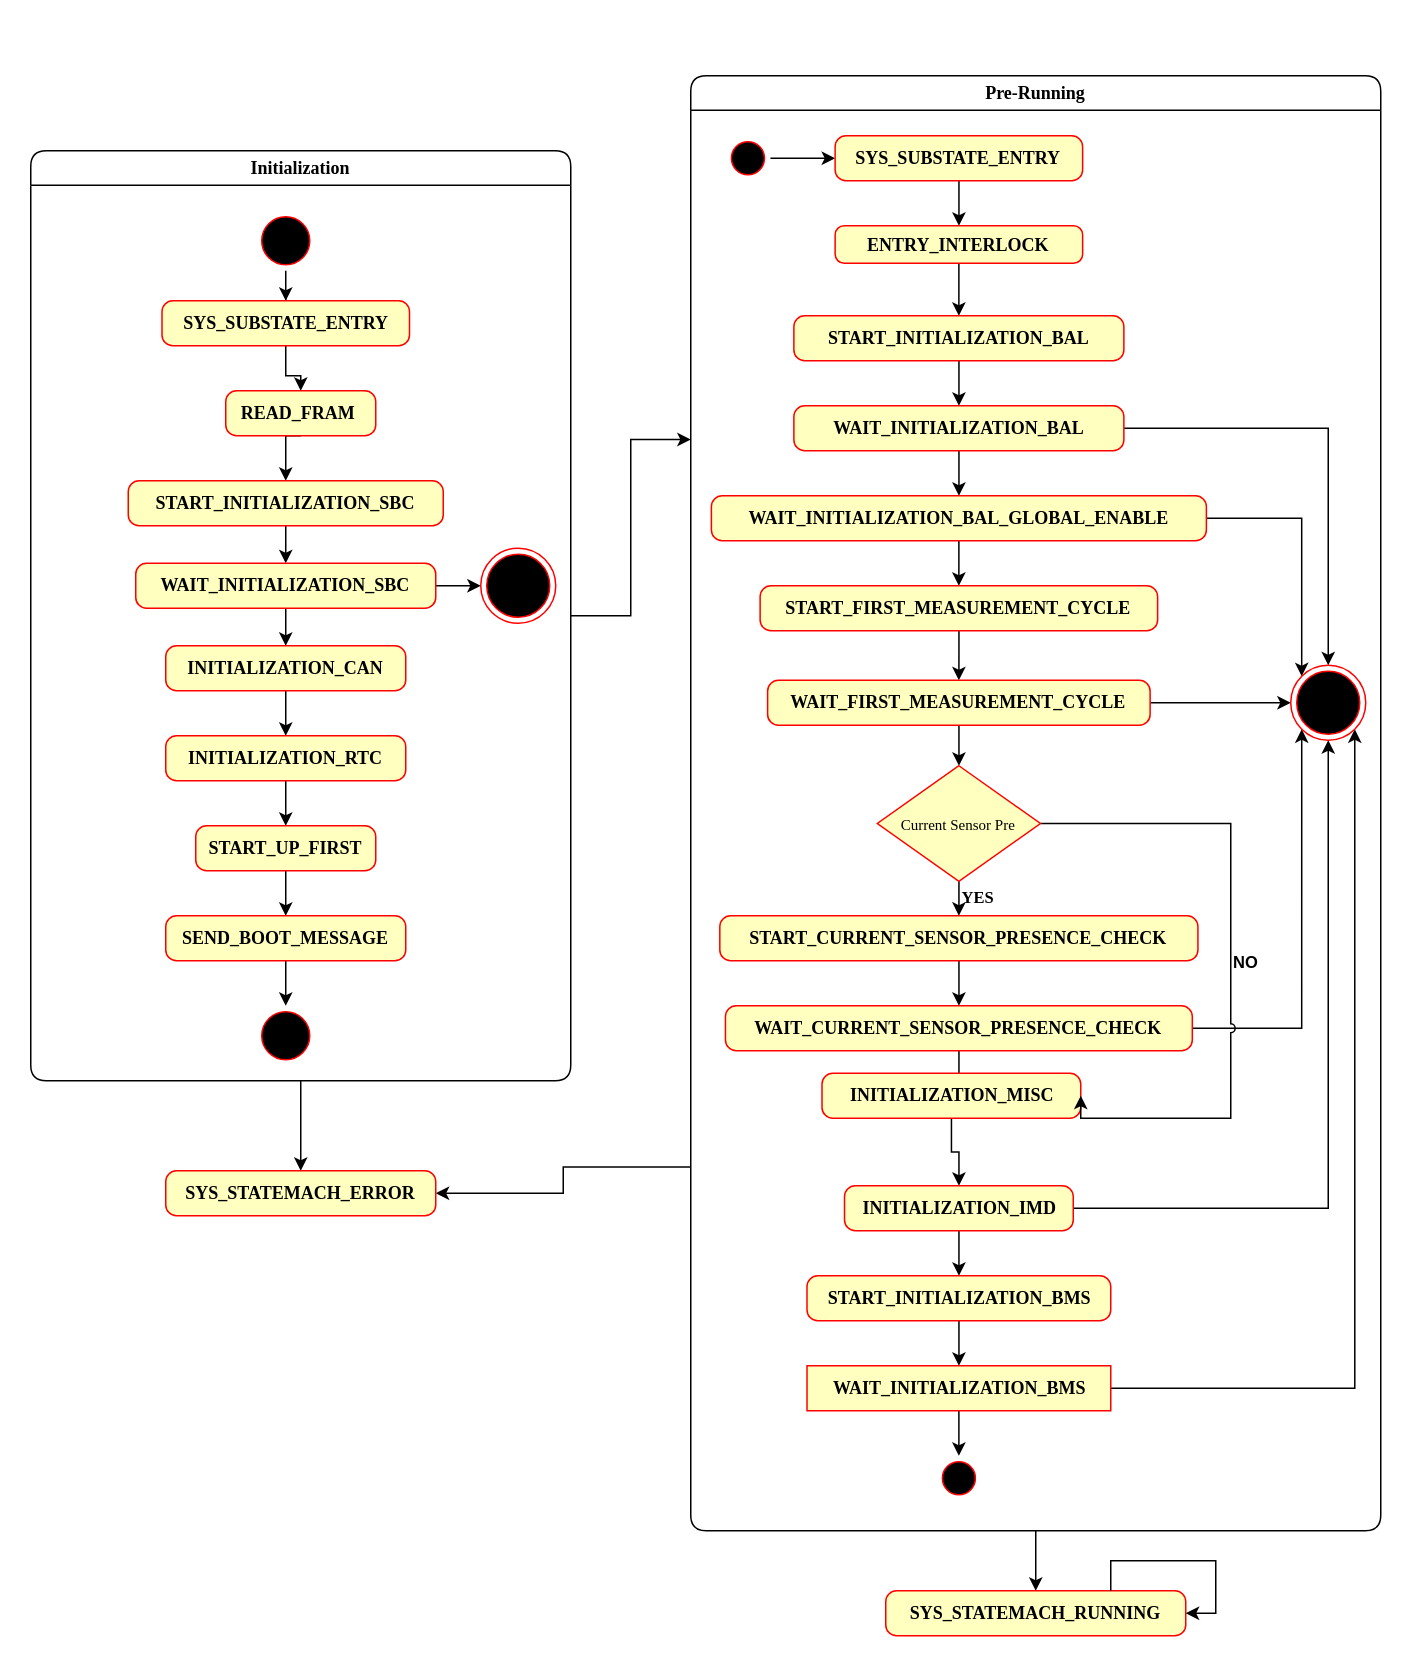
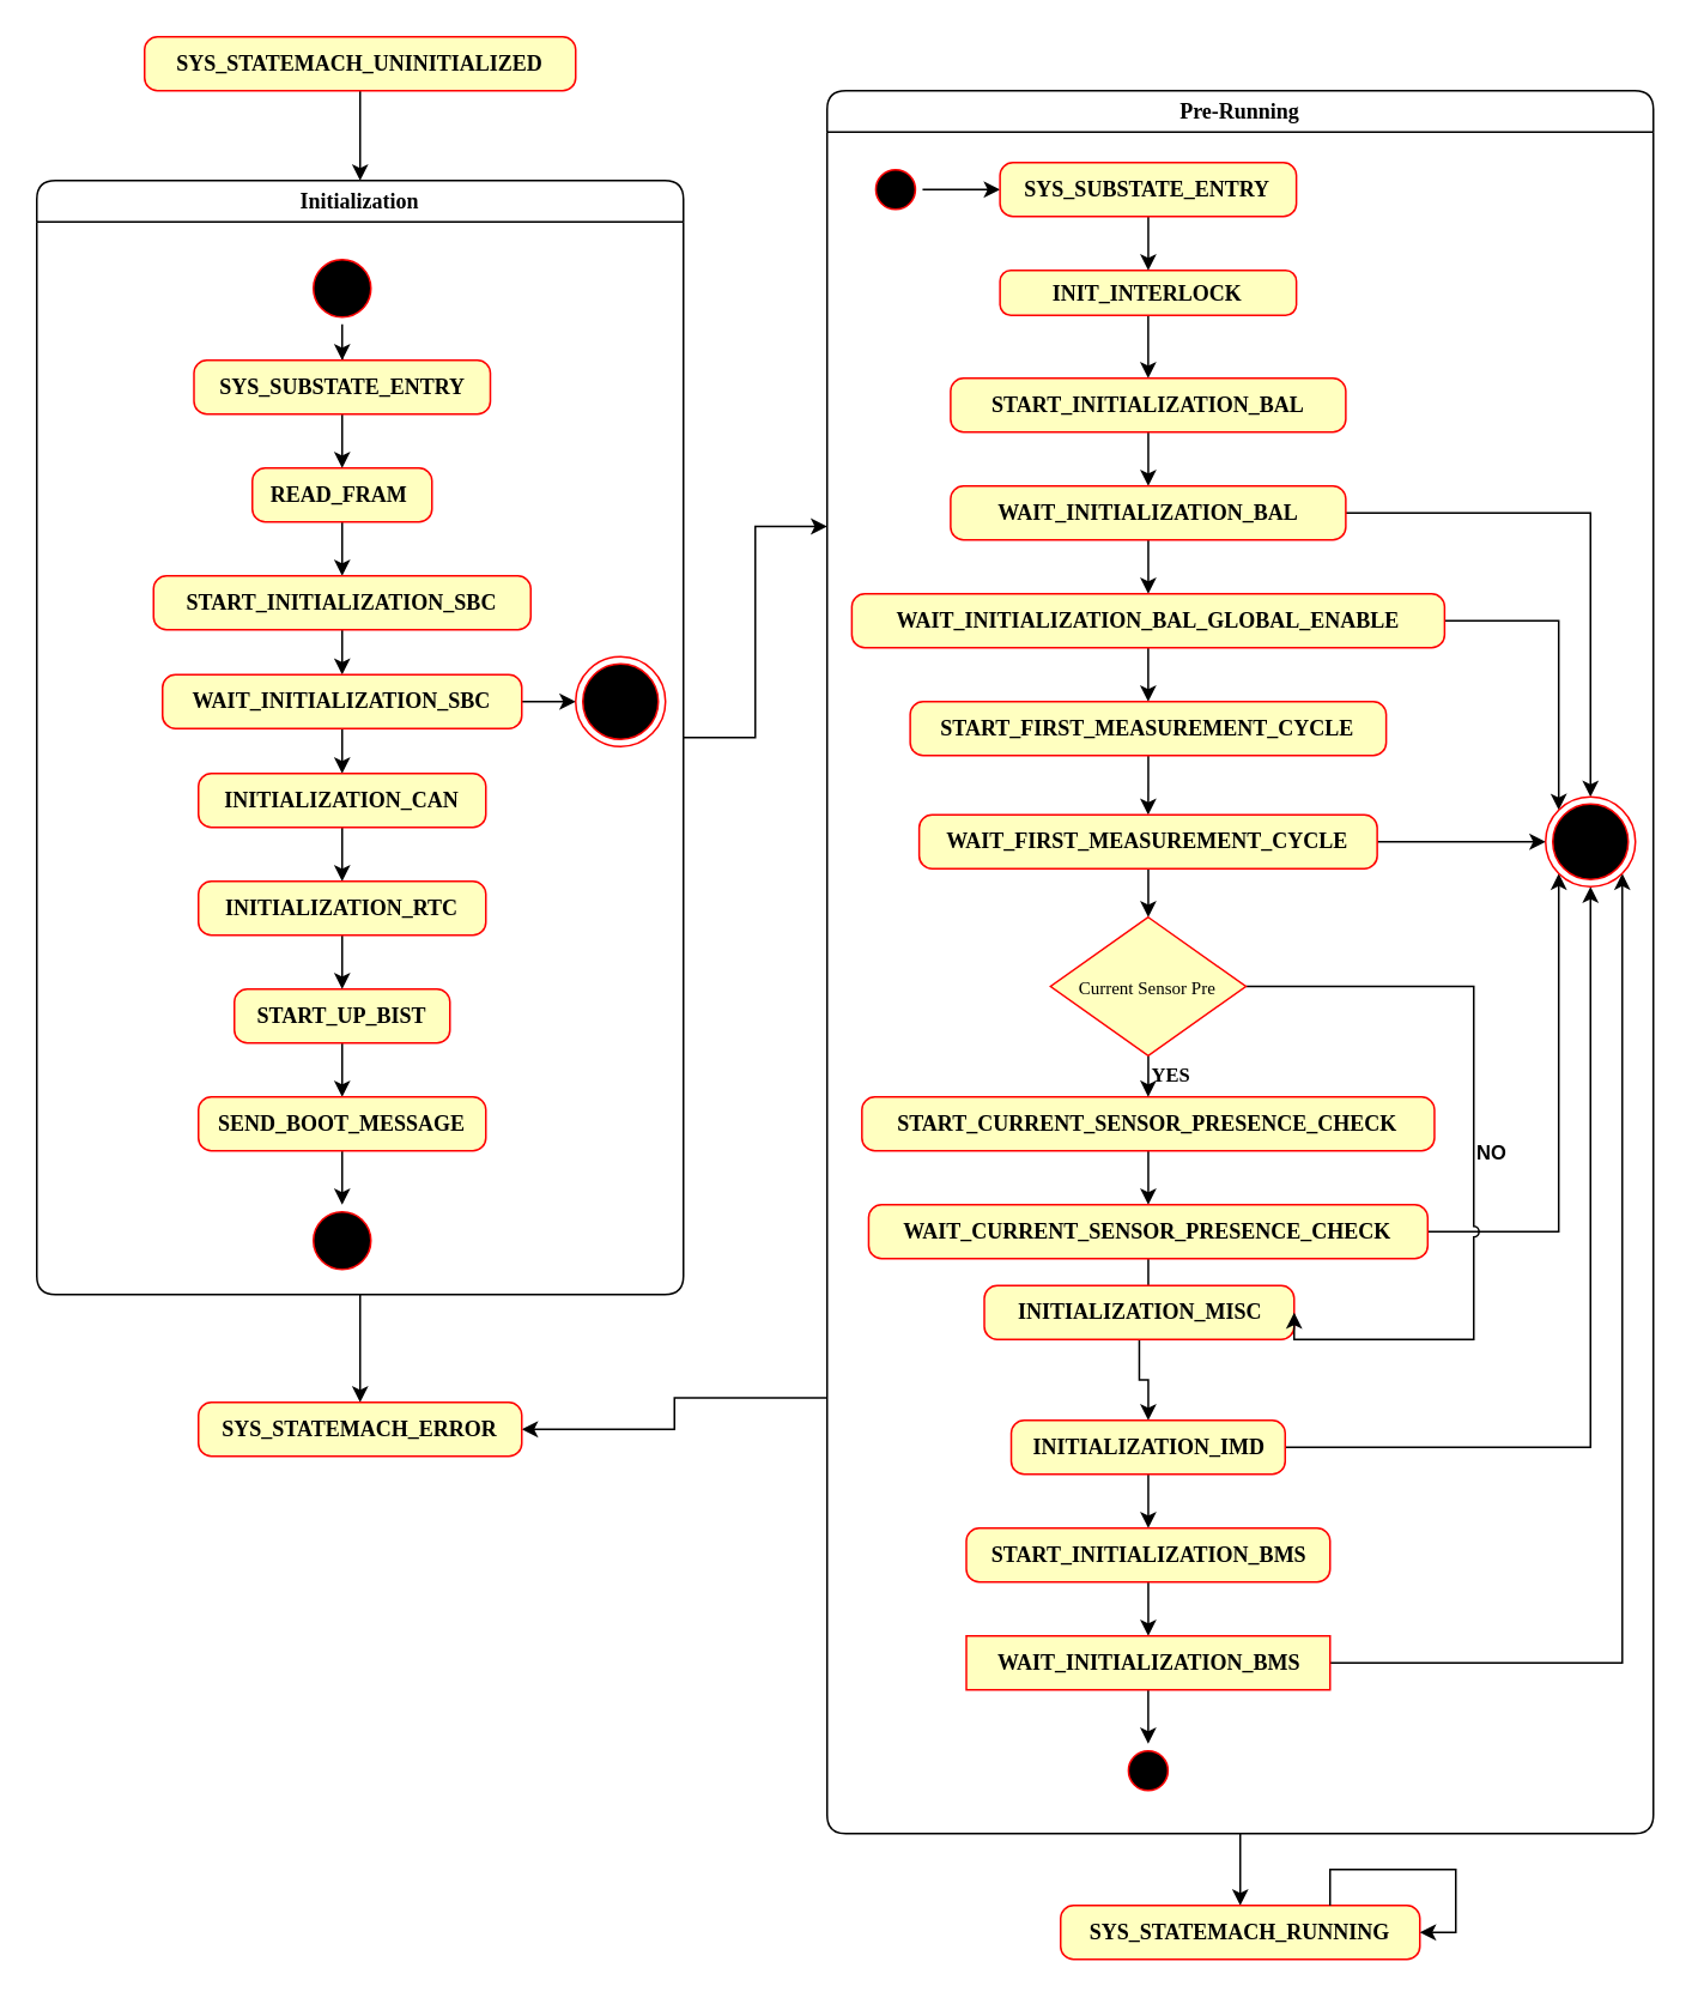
+ <mxCell id="68" value="&lt;div style=&quot;line-height: 19px; white-space: pre;&quot;&gt;&lt;font&gt;SYS_STATEMACH_UNINITIALIZED&lt;/font&gt;&lt;/div&gt;" style="rounded=1;whiteSpace=wrap;html=1;arcSize=24;fillColor=#ffffc0;strokeColor=#ff0000;shadow=0;comic=0;labelBackgroundColor=none;fontFamily=Verdana;fontSize=12;fontColor=#000000;align=center;fontStyle=1" parent="1" vertex="1"><mxGeometry x="80" width="240" height="30" as="geometry" y="20" /></mxCell>
+ <mxCell id="67" style="edgeStyle=orthogonalEdgeStyle;rounded=0;orthogonalLoop=1;jettySize=auto;html=1;exitX=0.5;exitY=1;exitDx=0;exitDy=0;entryX=0.5;entryY=0;entryDx=0;entryDy=0;fontColor=#000000;labelBackgroundColor=none;fontFamily=Verdana;" parent="1" source="68" target="45" edge="1"><mxGeometry relative="1" as="geometry" /></mxCell>
- <mxCell id="5" value="&lt;b&gt;ENTRY_INTERLOCK&lt;/b&gt;" style="rounded=1;whiteSpace=wrap;html=1;arcSize=24;fillColor=#ffffc0;strokeColor=#ff0000;shadow=0;comic=0;labelBackgroundColor=none;fontFamily=Verdana;fontSize=12;fontColor=#000000;align=center;" parent="3" vertex="1"><mxGeometry x="96.26" y="100" width="165" height="25" as="geometry" /></mxCell>
+ <mxCell id="5" value="&lt;b&gt;INIT_INTERLOCK&lt;/b&gt;" style="rounded=1;whiteSpace=wrap;html=1;arcSize=24;fillColor=#ffffc0;strokeColor=#ff0000;shadow=0;comic=0;labelBackgroundColor=none;fontFamily=Verdana;fontSize=12;fontColor=#000000;align=center;" parent="3" vertex="1"><mxGeometry x="96.26" y="100" width="165" height="25" as="geometry" /></mxCell>
- <mxCell id="49" value="READ_FRAM&amp;nbsp;" style="rounded=1;whiteSpace=wrap;html=1;arcSize=24;fillColor=#ffffc0;strokeColor=#ff0000;shadow=0;comic=0;labelBackgroundColor=none;fontFamily=Verdana;fontSize=12;fontColor=#000000;align=center;fontStyle=1" parent="45" vertex="1"><mxGeometry x="130" y="160" width="100" height="30" as="geometry" /></mxCell>
+ <mxCell id="49" value="READ_FRAM&amp;nbsp;" style="rounded=1;whiteSpace=wrap;html=1;arcSize=24;fillColor=#ffffc0;strokeColor=#ff0000;shadow=0;comic=0;labelBackgroundColor=none;fontFamily=Verdana;fontSize=12;fontColor=#000000;align=center;fontStyle=1" parent="45" vertex="1"><mxGeometry x="120" y="160" width="100" height="30" as="geometry" /></mxCell>
- <mxCell id="58" value="&lt;div style=&quot;line-height: 19px; white-space: pre;&quot;&gt;&lt;b style=&quot;&quot;&gt;&lt;font&gt;START_UP_FIRST&lt;/font&gt;&lt;/b&gt;&lt;/div&gt;" style="rounded=1;whiteSpace=wrap;html=1;arcSize=24;fillColor=#ffffc0;strokeColor=#ff0000;shadow=0;comic=0;labelBackgroundColor=none;fontFamily=Verdana;fontSize=12;fontColor=#000000;align=center;" parent="45" vertex="1"><mxGeometry x="110" y="450" width="120" height="30" as="geometry" /></mxCell>
+ <mxCell id="58" value="&lt;div style=&quot;line-height: 19px; white-space: pre;&quot;&gt;&lt;b style=&quot;&quot;&gt;&lt;font&gt;START_UP_BIST&lt;/font&gt;&lt;/b&gt;&lt;/div&gt;" style="rounded=1;whiteSpace=wrap;html=1;arcSize=24;fillColor=#ffffc0;strokeColor=#ff0000;shadow=0;comic=0;labelBackgroundColor=none;fontFamily=Verdana;fontSize=12;fontColor=#000000;align=center;" parent="45" vertex="1"><mxGeometry x="110" y="450" width="120" height="30" as="geometry" /></mxCell>
